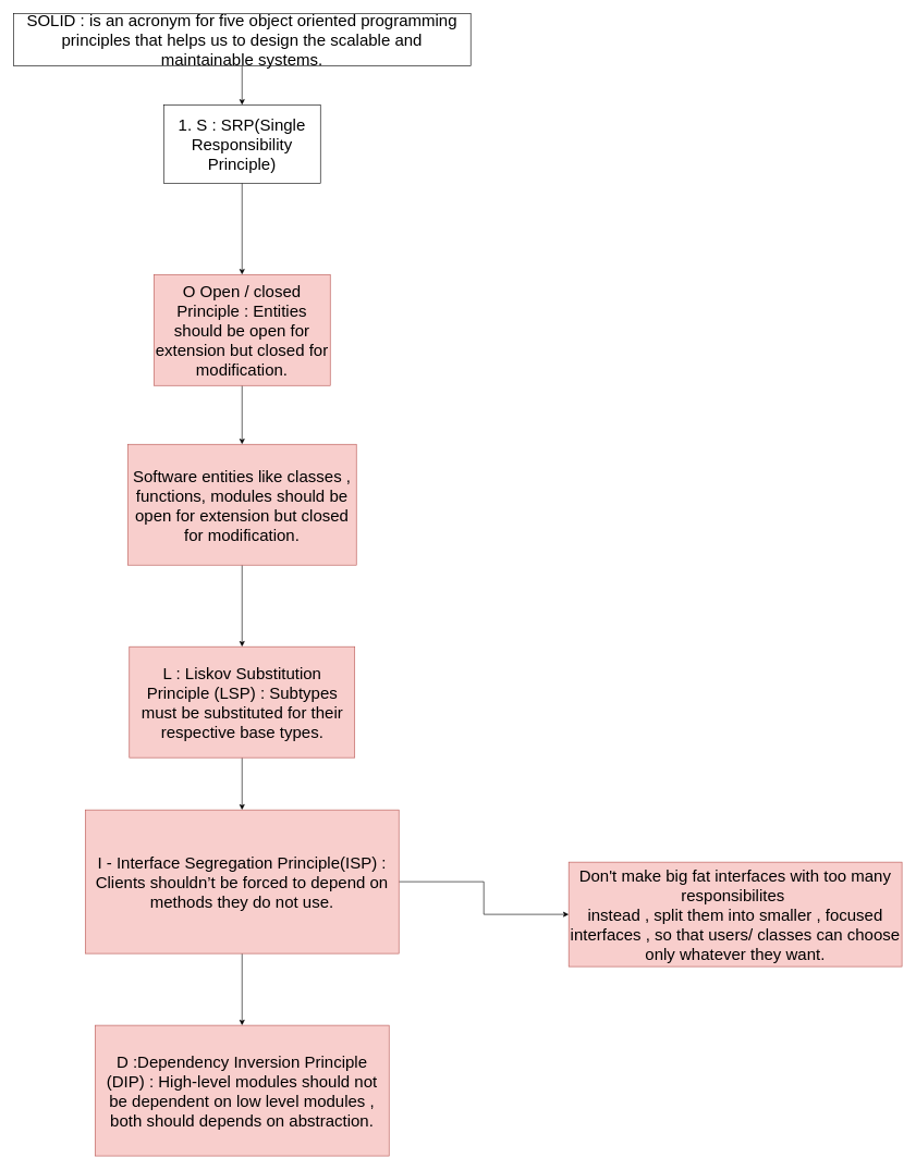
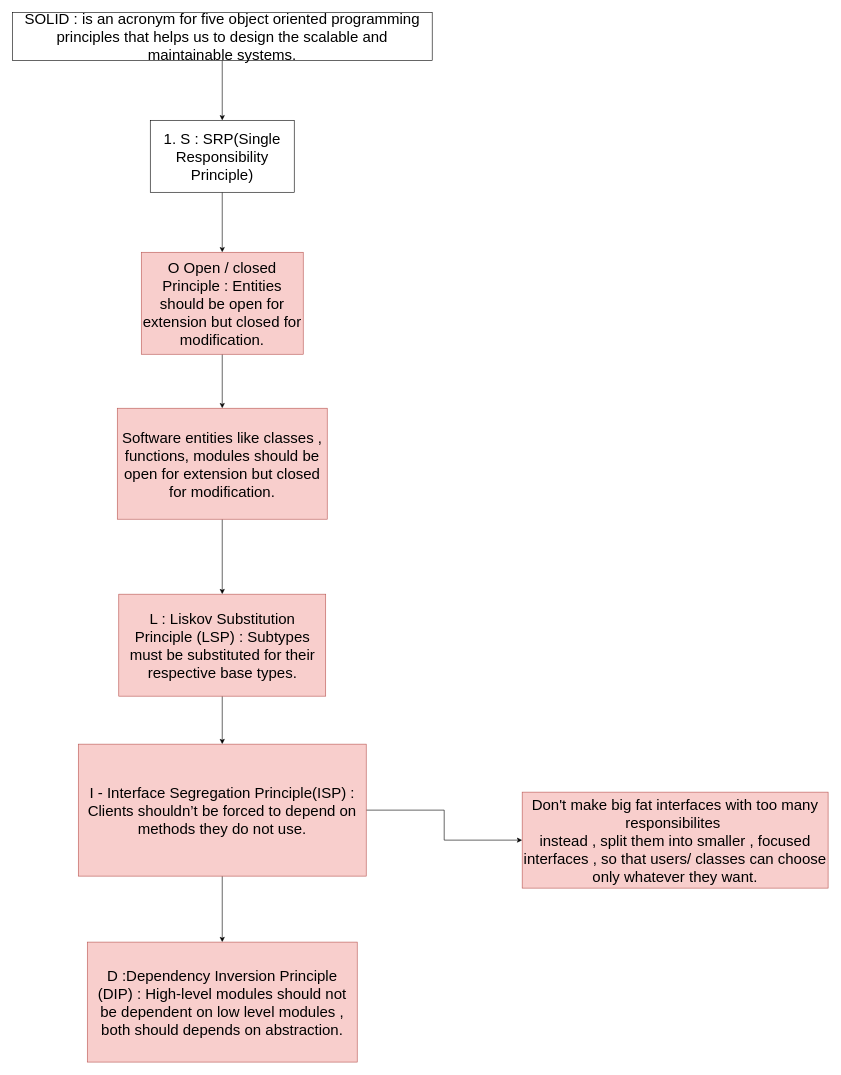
- <mxCell id="5" value="1. S : SRP(Single Responsibility Principle)" style="whiteSpace=wrap;html=1;fontSize=25;rounded=0;" vertex="1" parent="1"><mxGeometry x="250" y="160" width="240" height="120" as="geometry" /></mxCell>
+ <mxCell id="5" value="1. S : SRP(Single Responsibility Principle)" style="whiteSpace=wrap;html=1;fontSize=25;rounded=0;" vertex="1" parent="1"><mxGeometry x="250" y="200" width="240" height="120" as="geometry" /></mxCell>
